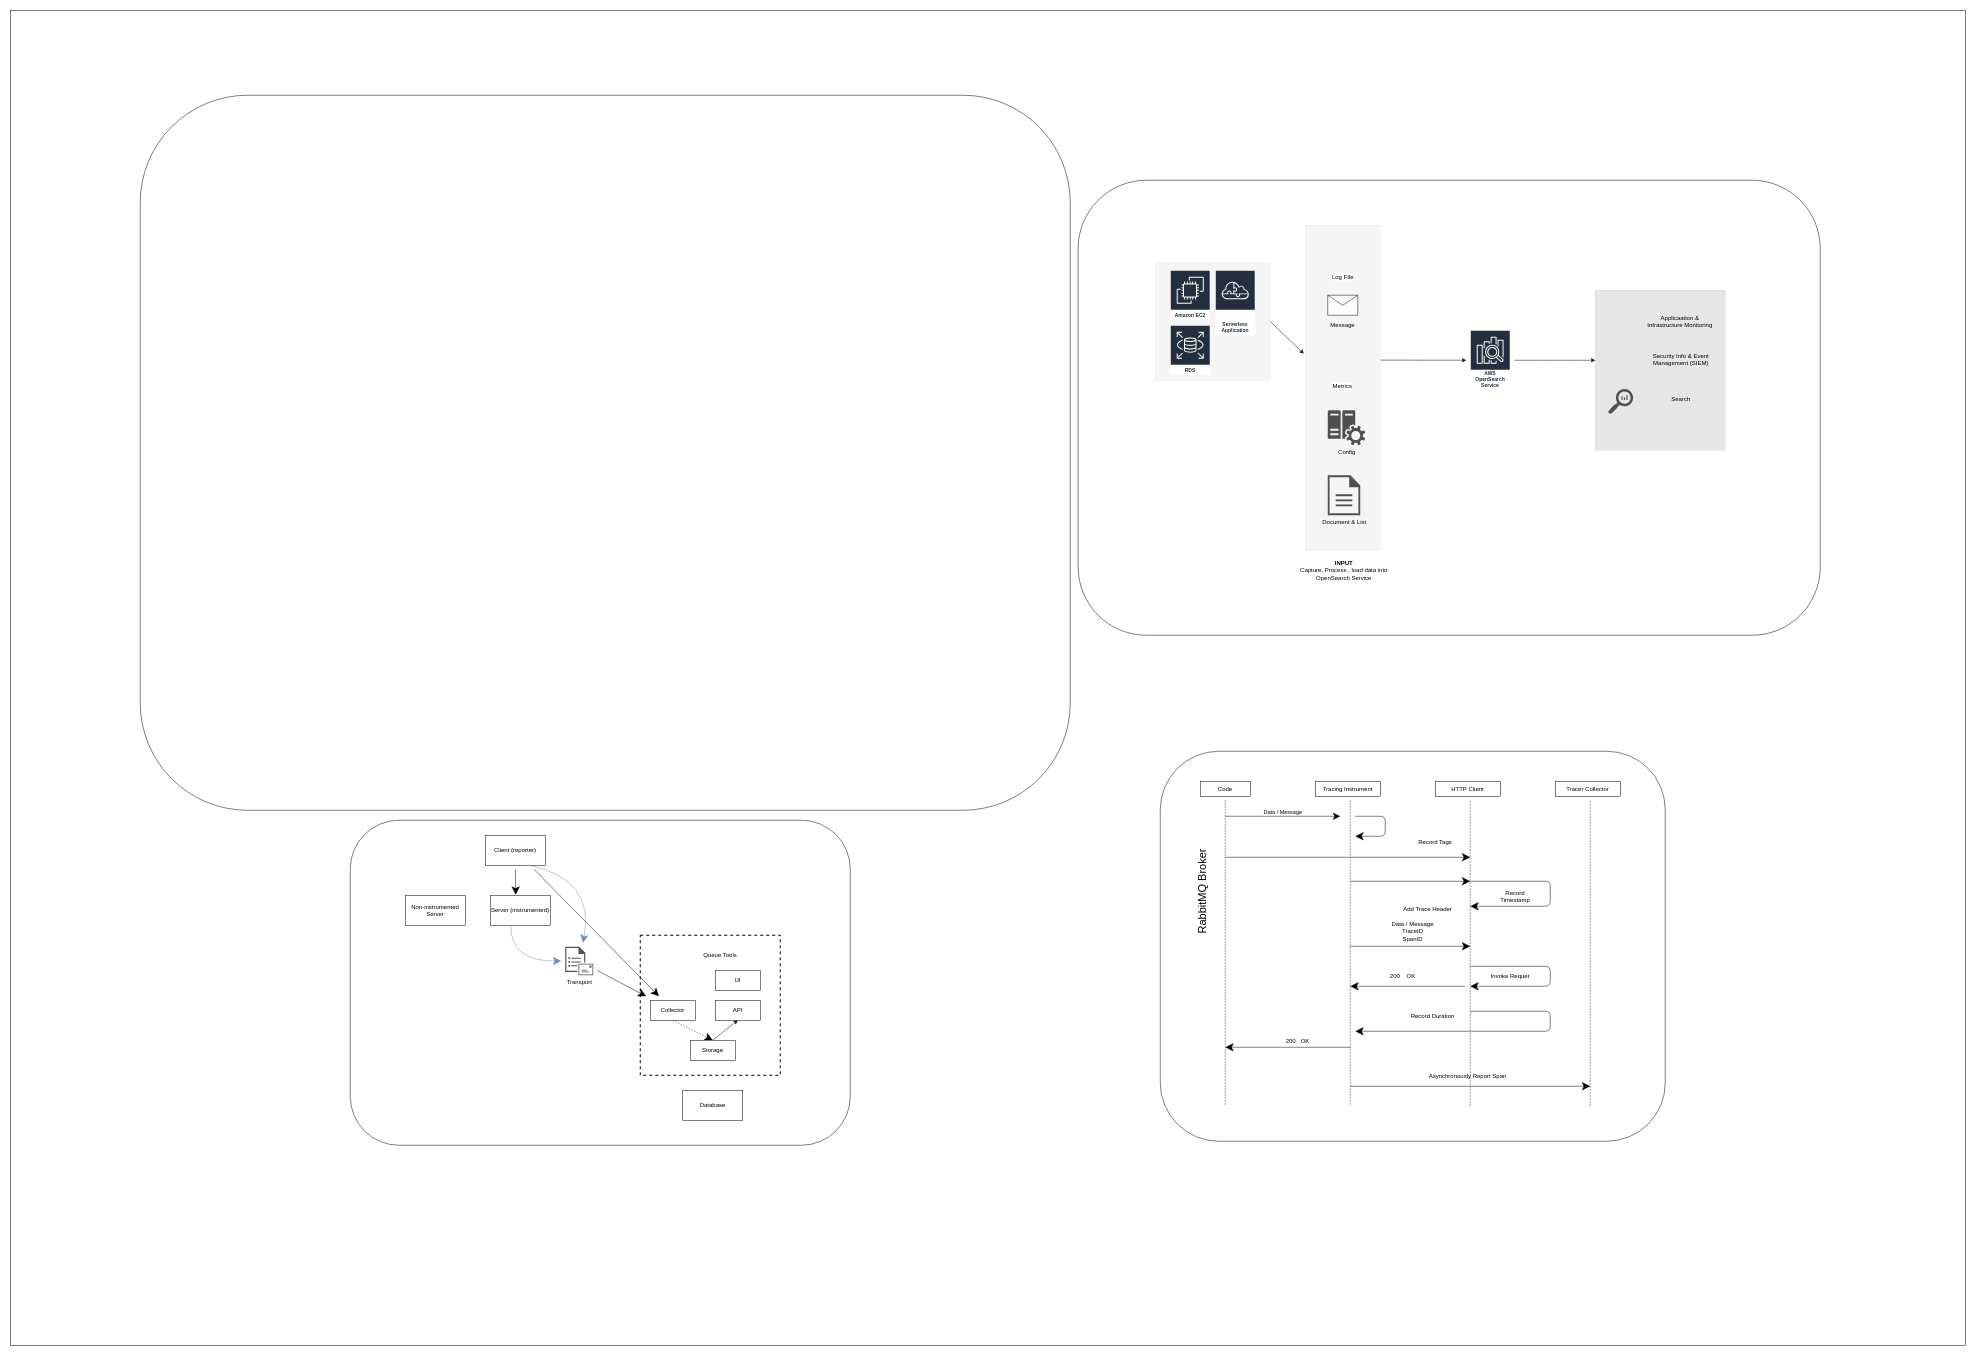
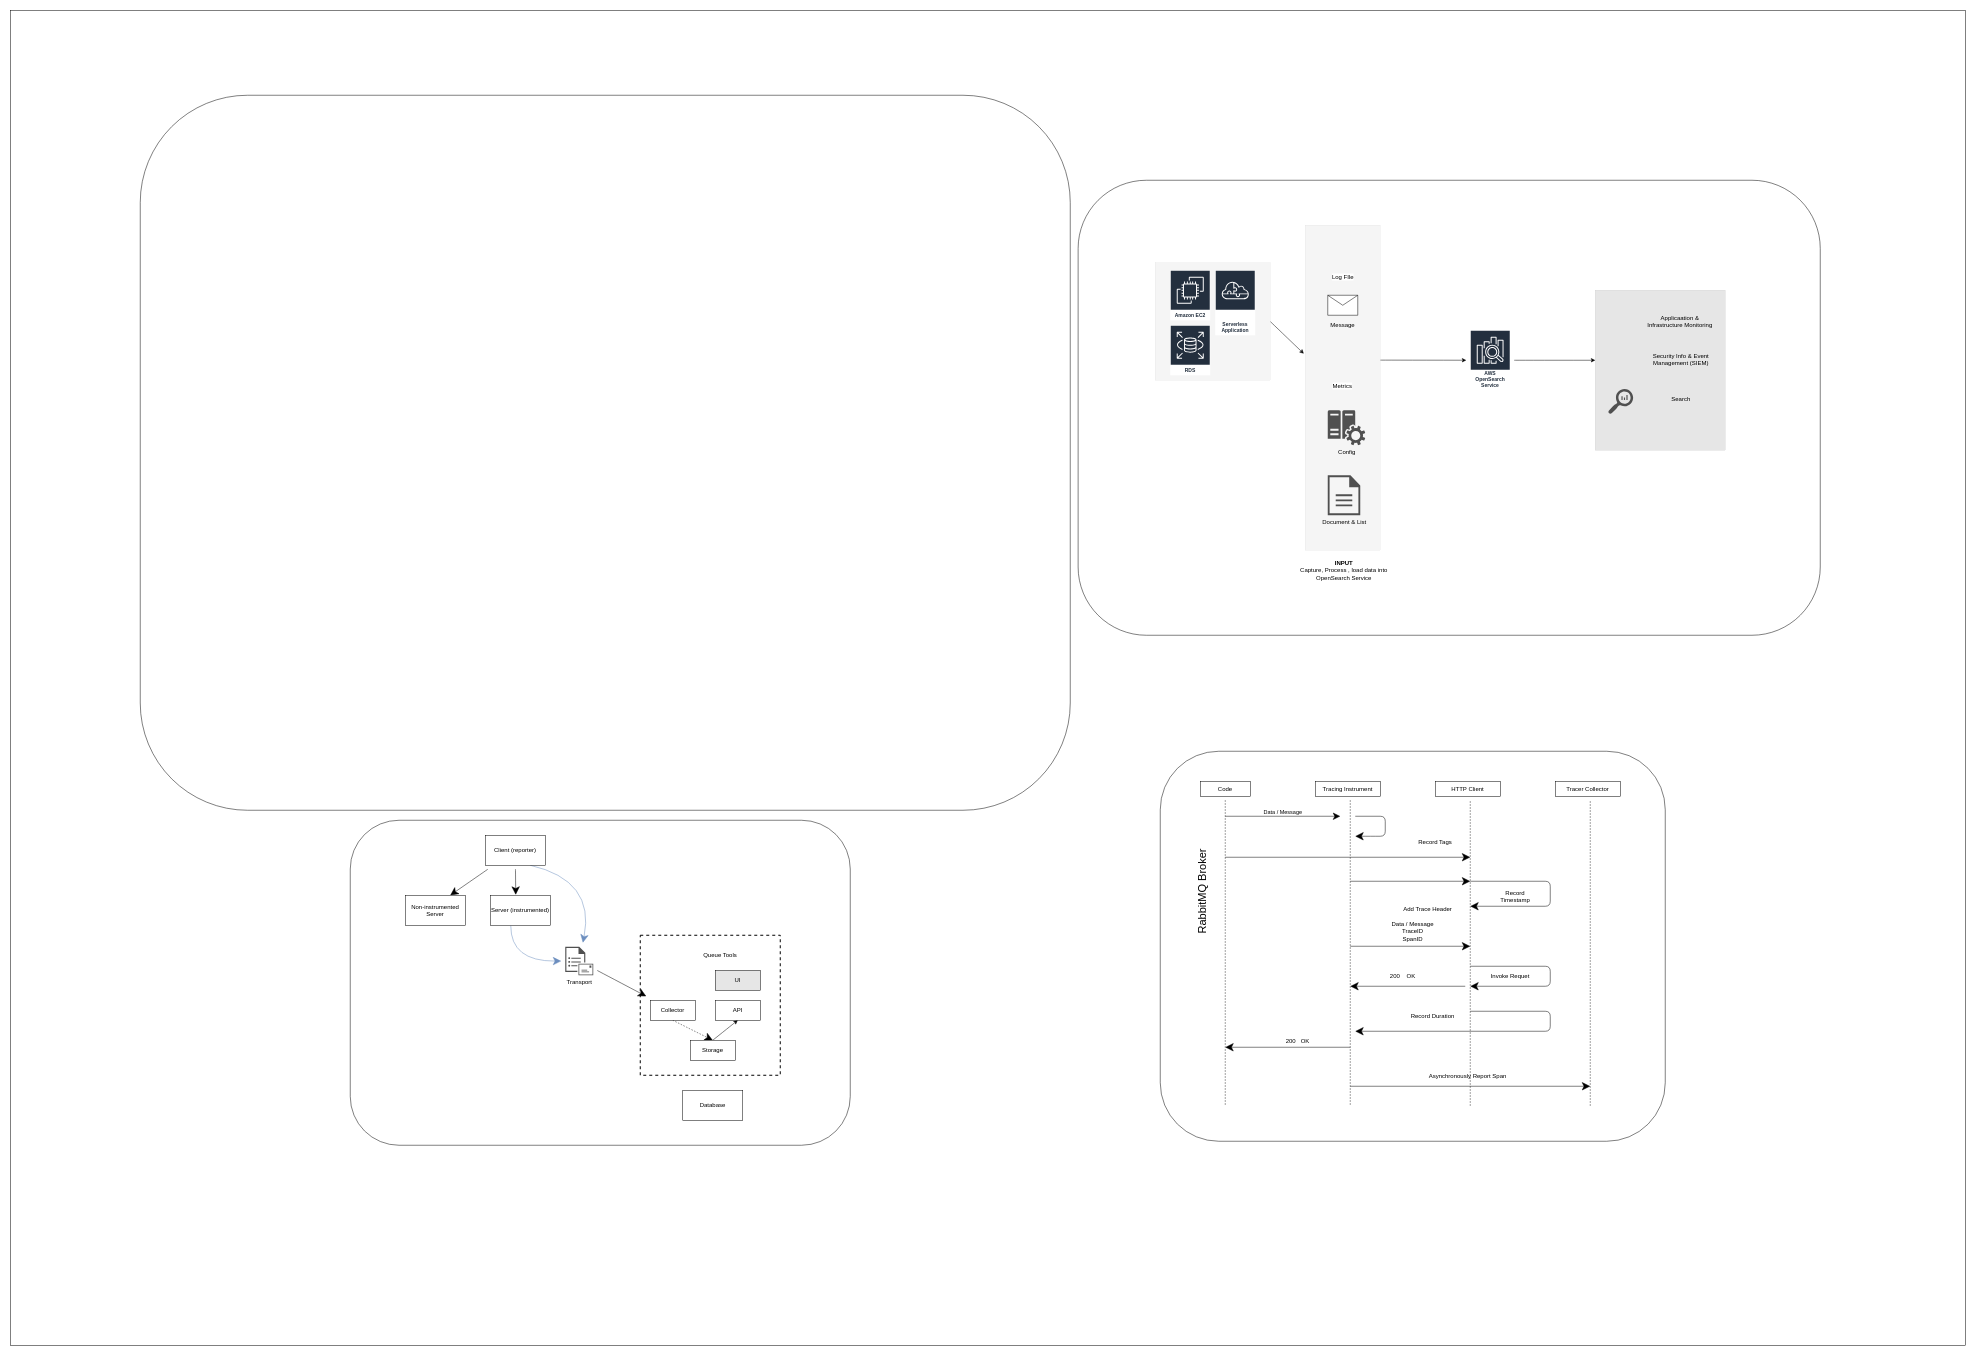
- <mxCell id="55" value="UI" style="rounded=0;whiteSpace=wrap;html=1;hachureGap=4;pointerEvents=0;" vertex="1" parent="1"><mxGeometry x="1430" y="1940" width="90" height="40" as="geometry" /></mxCell>
+ <mxCell id="55" value="UI" style="rounded=0;whiteSpace=wrap;html=1;hachureGap=4;pointerEvents=0;fillColor=#e6e6e6;" vertex="1" parent="1"><mxGeometry x="1430" y="1940" width="90" height="40" as="geometry" /></mxCell>
- <mxCell id="44" style="edgeStyle=none;curved=1;rounded=0;orthogonalLoop=1;jettySize=auto;html=1;endArrow=classic;endFill=1;startSize=14;endSize=14;sourcePerimeterSpacing=8;targetPerimeterSpacing=8;" edge="1" parent="1" source="46" target="54"><mxGeometry relative="1" as="geometry" /></mxCell>
+ <mxCell id="44" style="edgeStyle=none;curved=1;rounded=0;orthogonalLoop=1;jettySize=auto;html=1;entryX=0.75;entryY=0;entryDx=0;entryDy=0;endArrow=classic;endFill=1;startSize=14;endSize=14;sourcePerimeterSpacing=8;targetPerimeterSpacing=8;" edge="1" parent="1" source="46" target="49"><mxGeometry relative="1" as="geometry" /></mxCell>
